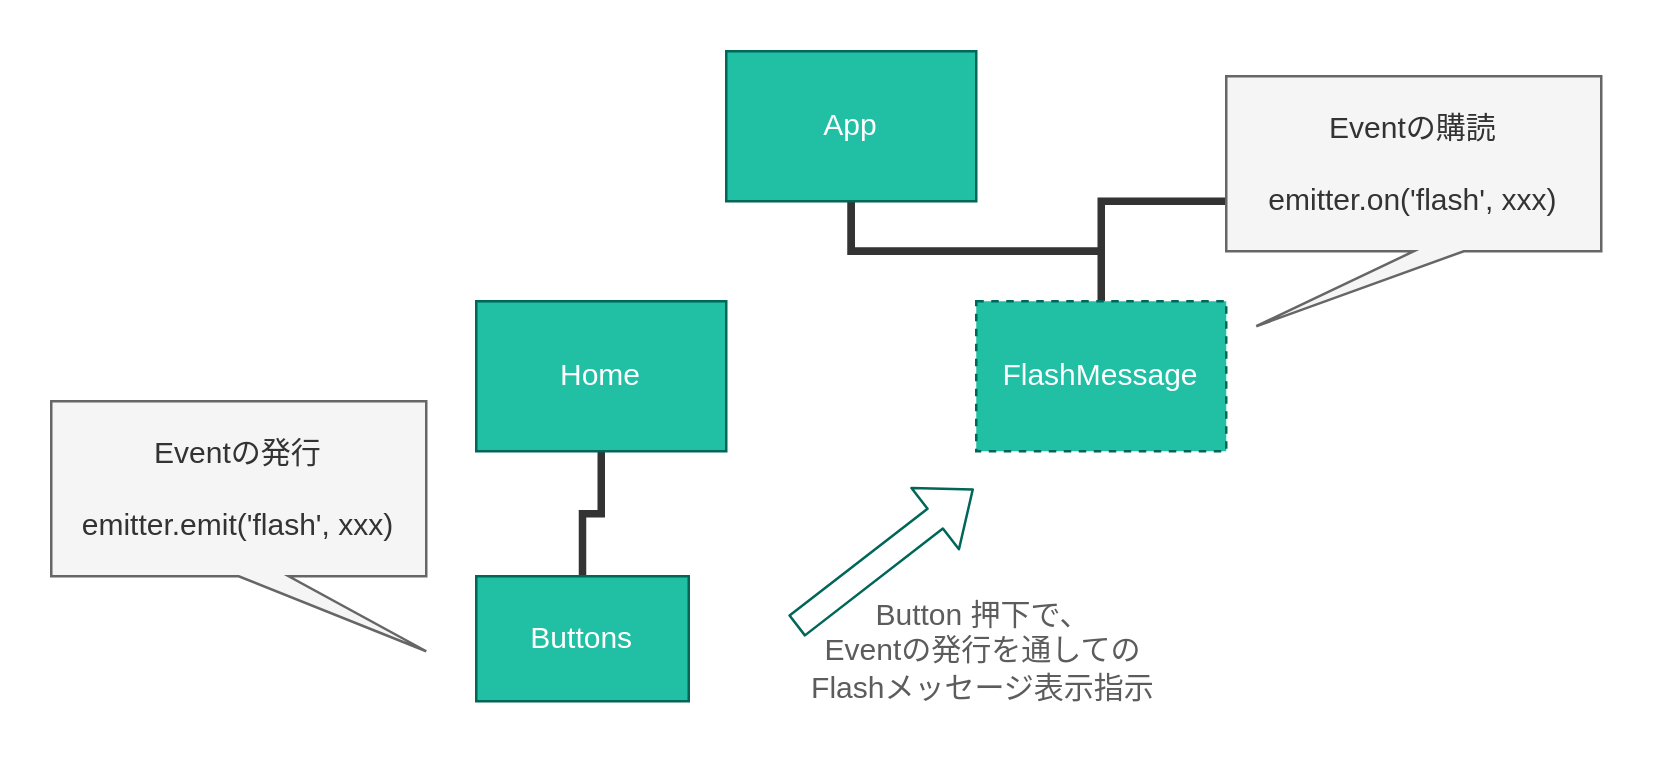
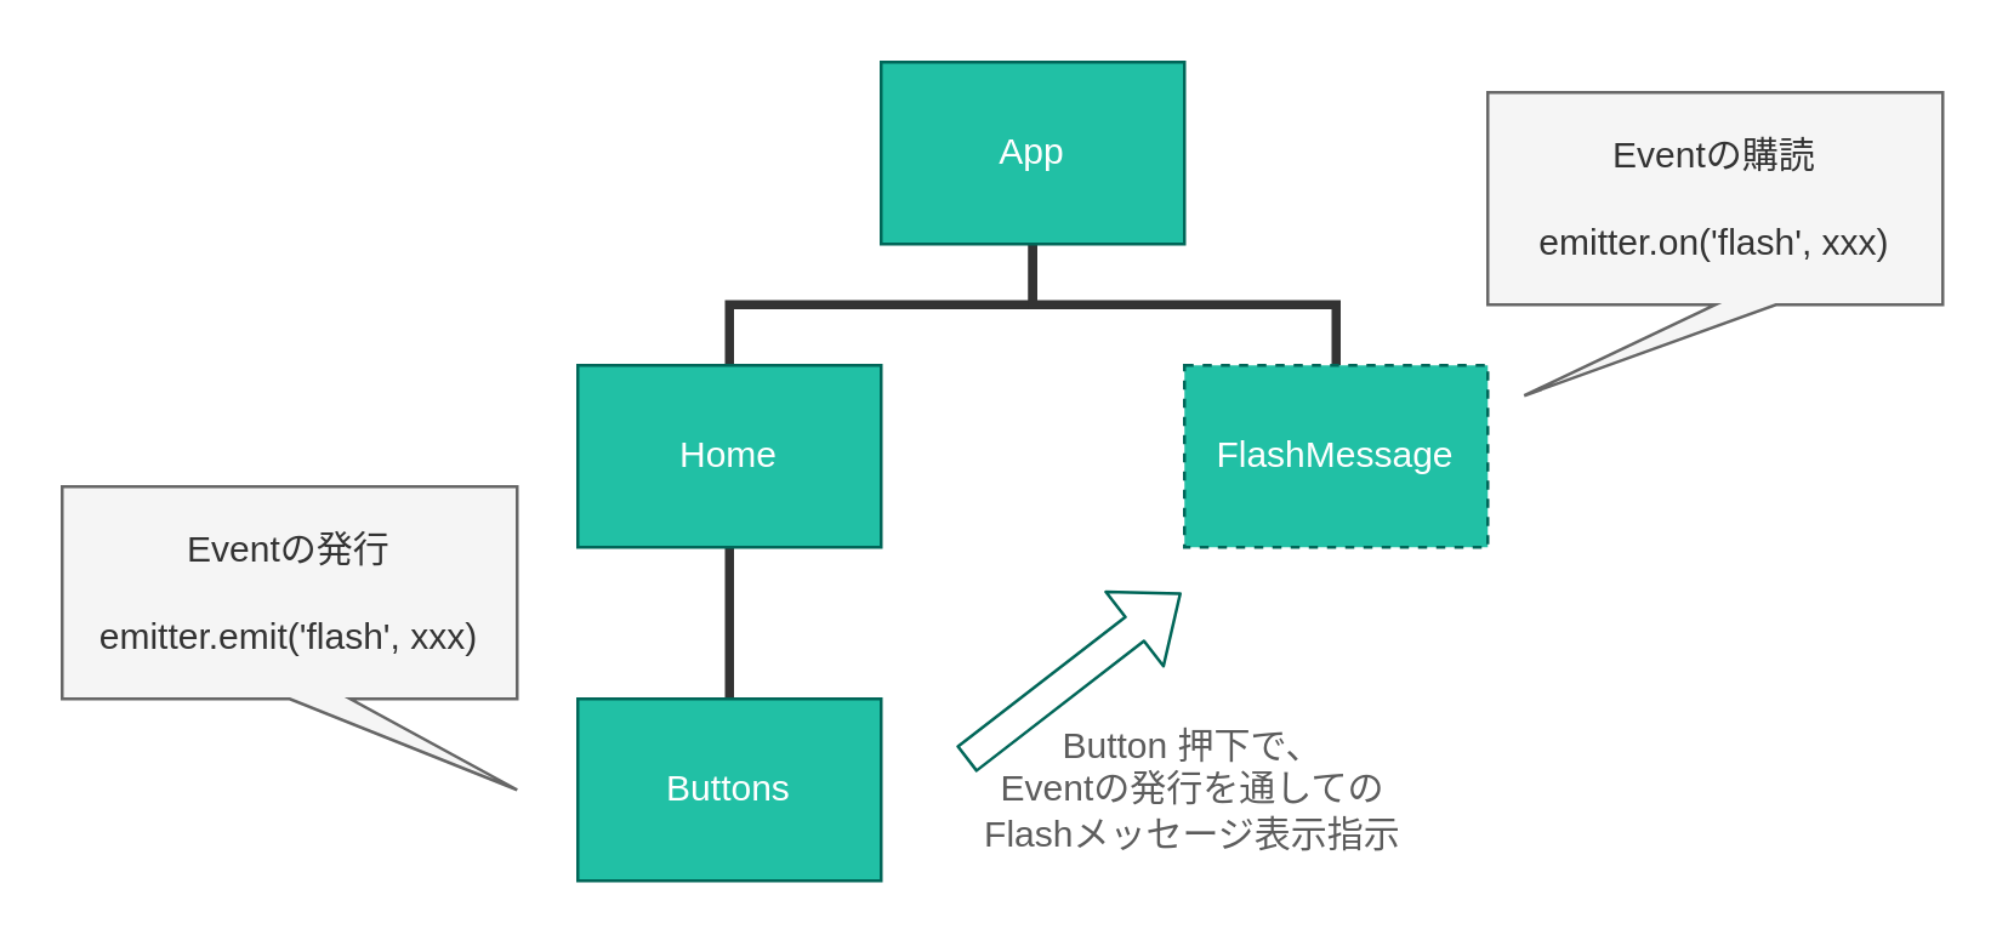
- <mxCell id="2" style="edgeStyle=orthogonalEdgeStyle;rounded=0;orthogonalLoop=1;jettySize=auto;html=1;exitX=0.5;exitY=1;exitDx=0;exitDy=0;endArrow=none;endFill=0;fontColor=#5C5C5C;strokeWidth=3;strokeColor=#333333;fontSize=7;" edge="1" parent="1" source="4" target="9"><mxGeometry relative="1" as="geometry" /></mxCell>
+ <mxCell id="2" style="edgeStyle=orthogonalEdgeStyle;rounded=0;orthogonalLoop=1;jettySize=auto;html=1;exitX=0.5;exitY=1;exitDx=0;exitDy=0;entryX=0.5;entryY=0;entryDx=0;entryDy=0;endArrow=none;endFill=0;fontColor=#5C5C5C;strokeWidth=3;strokeColor=#333333;fontSize=7;" edge="1" parent="1" source="4" target="6"><mxGeometry relative="1" as="geometry" /></mxCell>
- <mxCell id="7" value="Buttons" style="rounded=0;whiteSpace=wrap;html=1;fillColor=#21C0A5;strokeColor=#006658;fontColor=#FFFFFF;" vertex="1" parent="1"><mxGeometry x="190" y="230" width="85" height="50" as="geometry" /></mxCell>
+ <mxCell id="7" value="Buttons" style="rounded=0;whiteSpace=wrap;html=1;fillColor=#21C0A5;strokeColor=#006658;fontColor=#FFFFFF;" vertex="1" parent="1"><mxGeometry x="190" y="230" width="100" height="60" as="geometry" /></mxCell>
